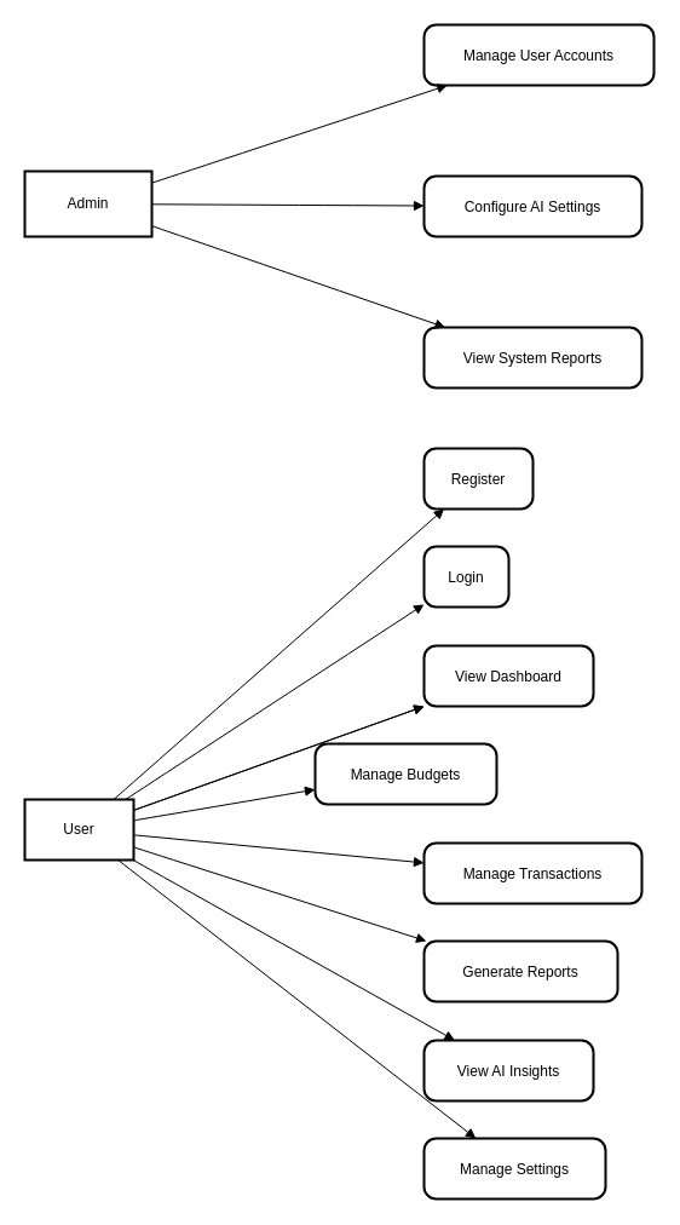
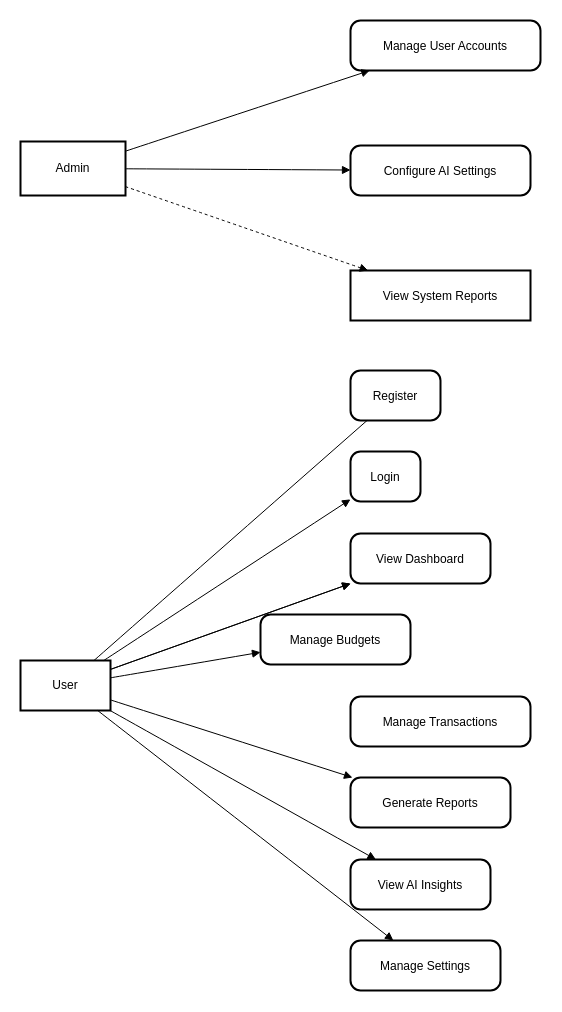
- <mxCell id="23" value="" style="curved=1;startArrow=none;endArrow=block;rounded=0;exitDx=0;exitDy=0;entryDx=0;entryDy=0;" edge="1" parent="1" source="10" target="12"><mxGeometry relative="1" as="geometry" /></mxCell>
+ <mxCell id="23" value="" style="curved=1;startArrow=none;endArrow=block;rounded=0;exitDx=0;exitDy=0;entryDx=0;entryDy=0;dashed=1;" edge="1" parent="1" source="10" target="12"><mxGeometry relative="1" as="geometry" /></mxCell>
- <mxCell id="12" value="View System Reports" style="rounded=1;arcSize=20;strokeWidth=2;direction=east;" vertex="1" parent="1"><mxGeometry x="350" y="270" width="180" height="50" as="geometry" /></mxCell>
+ <mxCell id="12" value="View System Reports" style="arcSize=20;strokeWidth=2;direction=east;rounded=0;" vertex="1" parent="1"><mxGeometry x="350" y="270" width="180" height="50" as="geometry" /></mxCell>
- <mxCell id="14" value="" style="curved=1;startArrow=none;endArrow=block;rounded=0;" edge="1" parent="1" source="2" target="3"><mxGeometry relative="1" as="geometry" /></mxCell>
+ <mxCell id="14" value="" style="curved=1;startArrow=none;endArrow=none;rounded=0;" edge="1" parent="1" source="2" target="3"><mxGeometry relative="1" as="geometry" /></mxCell>
- <mxCell id="17" value="" style="curved=1;startArrow=none;endArrow=block;rounded=0;" edge="1" parent="1" source="2" target="5"><mxGeometry relative="1" as="geometry" /></mxCell>
